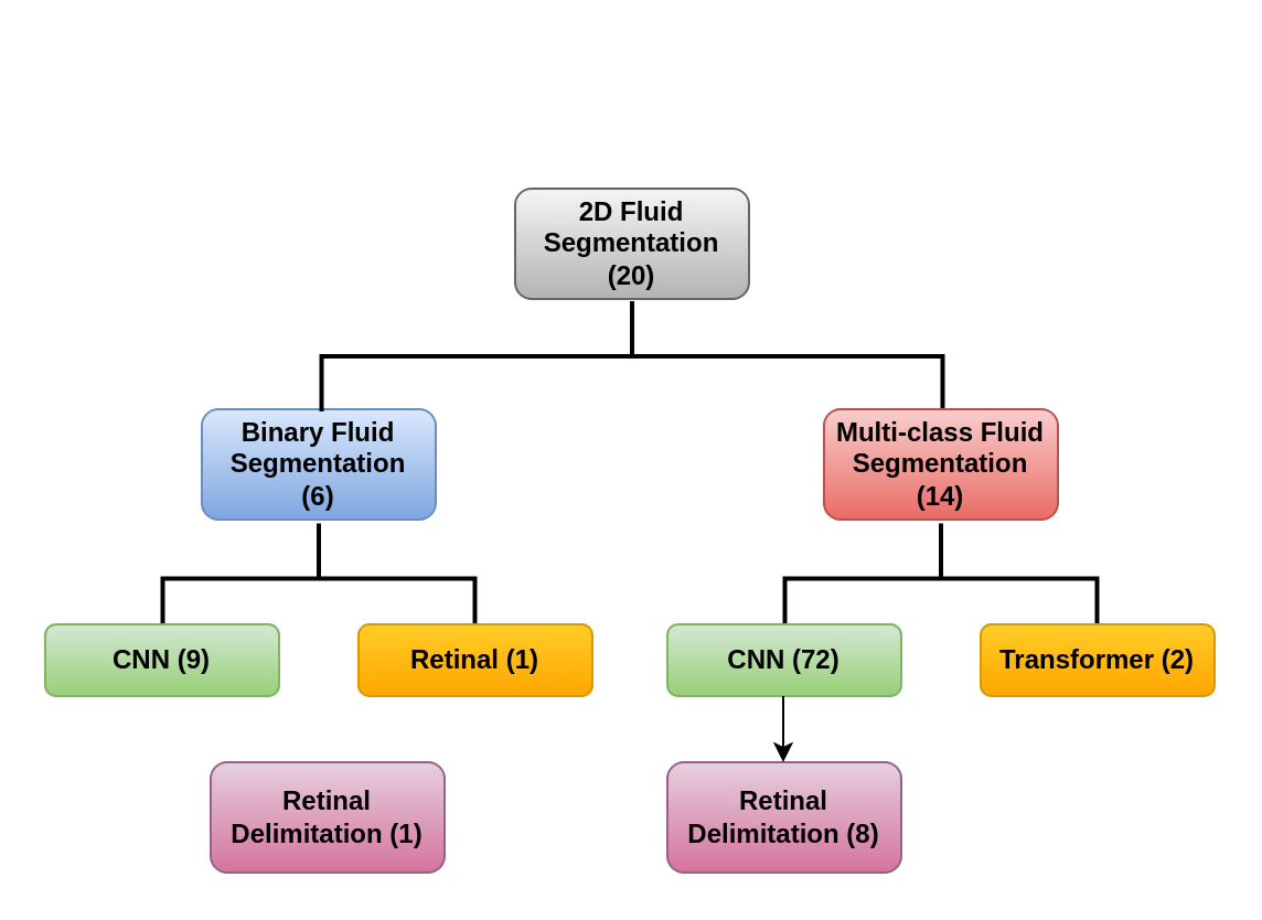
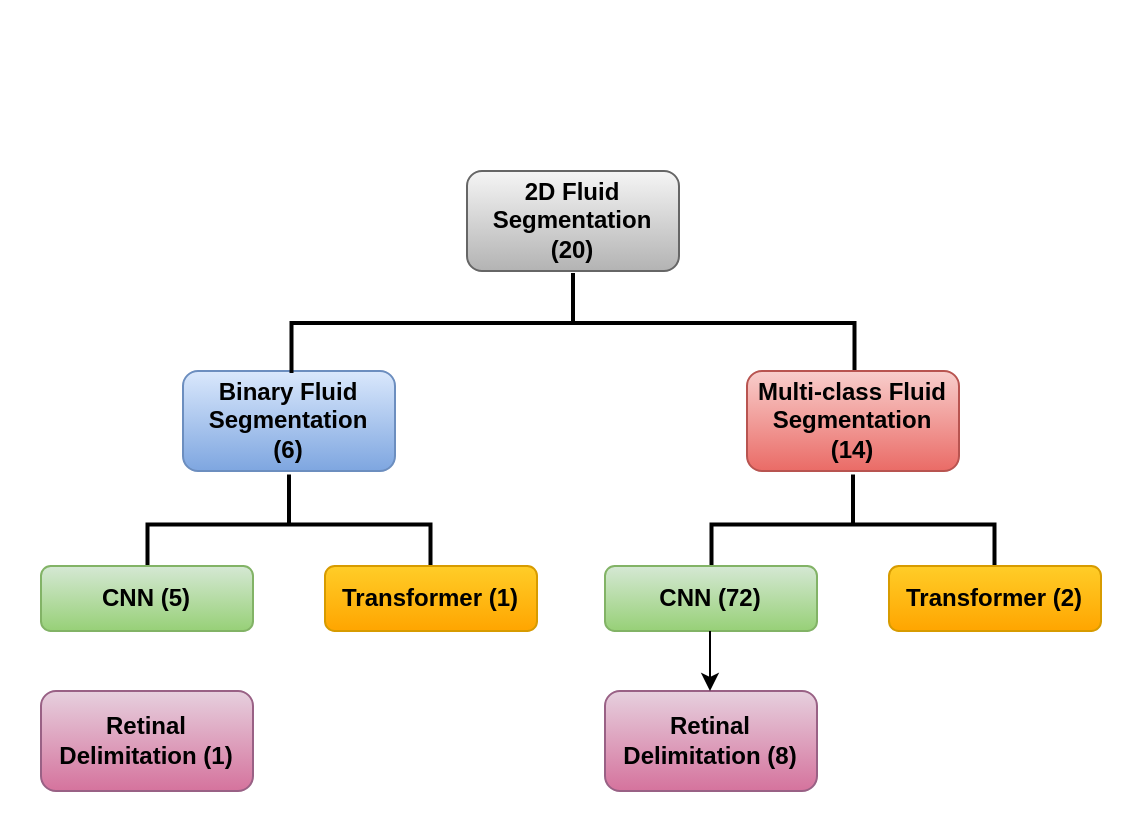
- <mxCell id="7" value="CNN (9)" style="rounded=1;whiteSpace=wrap;html=1;fillColor=#d5e8d4;strokeColor=#82b366;glass=0;shadow=0;gradientColor=#97d077;fontStyle=1" parent="1" vertex="1"><mxGeometry x="20" y="282.5" width="106" height="32.5" as="geometry" /></mxCell>
+ <mxCell id="7" value="CNN (5)" style="rounded=1;whiteSpace=wrap;html=1;fillColor=#d5e8d4;strokeColor=#82b366;glass=0;shadow=0;gradientColor=#97d077;fontStyle=1" parent="1" vertex="1"><mxGeometry x="20" y="282.5" width="106" height="32.5" as="geometry" /></mxCell>
- <mxCell id="8" value="Retinal (1)" style="rounded=1;whiteSpace=wrap;html=1;fillColor=#ffcd28;strokeColor=#d79b00;glass=0;shadow=0;gradientColor=#ffa500;fontStyle=1" parent="1" vertex="1"><mxGeometry x="162" y="282.5" width="106" height="32.5" as="geometry" /></mxCell>
+ <mxCell id="8" value="Transformer (1)" style="rounded=1;whiteSpace=wrap;html=1;fillColor=#ffcd28;strokeColor=#d79b00;glass=0;shadow=0;gradientColor=#ffa500;fontStyle=1" parent="1" vertex="1"><mxGeometry x="162" y="282.5" width="106" height="32.5" as="geometry" /></mxCell>
- <mxCell id="12" value="Retinal Delimitation (1)" style="rounded=1;whiteSpace=wrap;html=1;fillColor=#e6d0de;strokeColor=#996185;glass=0;shadow=0;gradientColor=#d5739d;fontStyle=1" parent="1" vertex="1"><mxGeometry x="95" y="345" width="106" height="50" as="geometry" /></mxCell>
+ <mxCell id="12" value="Retinal Delimitation (1)" style="rounded=1;whiteSpace=wrap;html=1;fillColor=#e6d0de;strokeColor=#996185;glass=0;shadow=0;gradientColor=#d5739d;fontStyle=1" parent="1" vertex="1"><mxGeometry x="20" y="345" width="106" height="50" as="geometry" /></mxCell>
